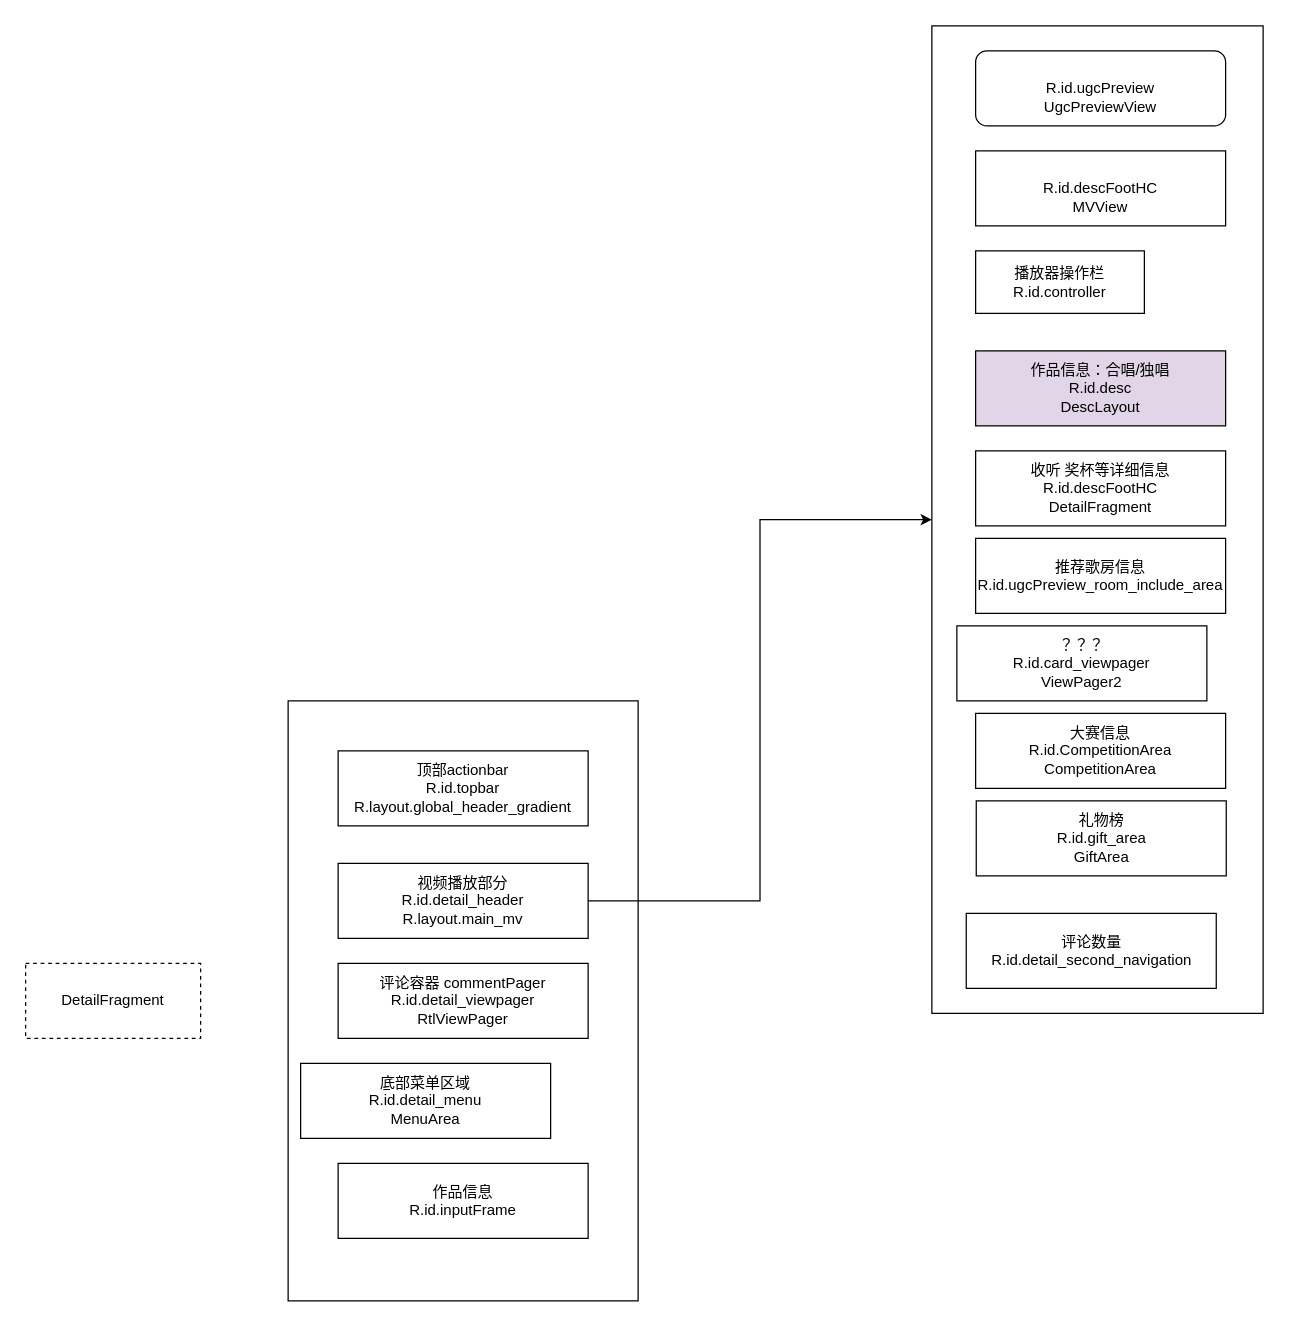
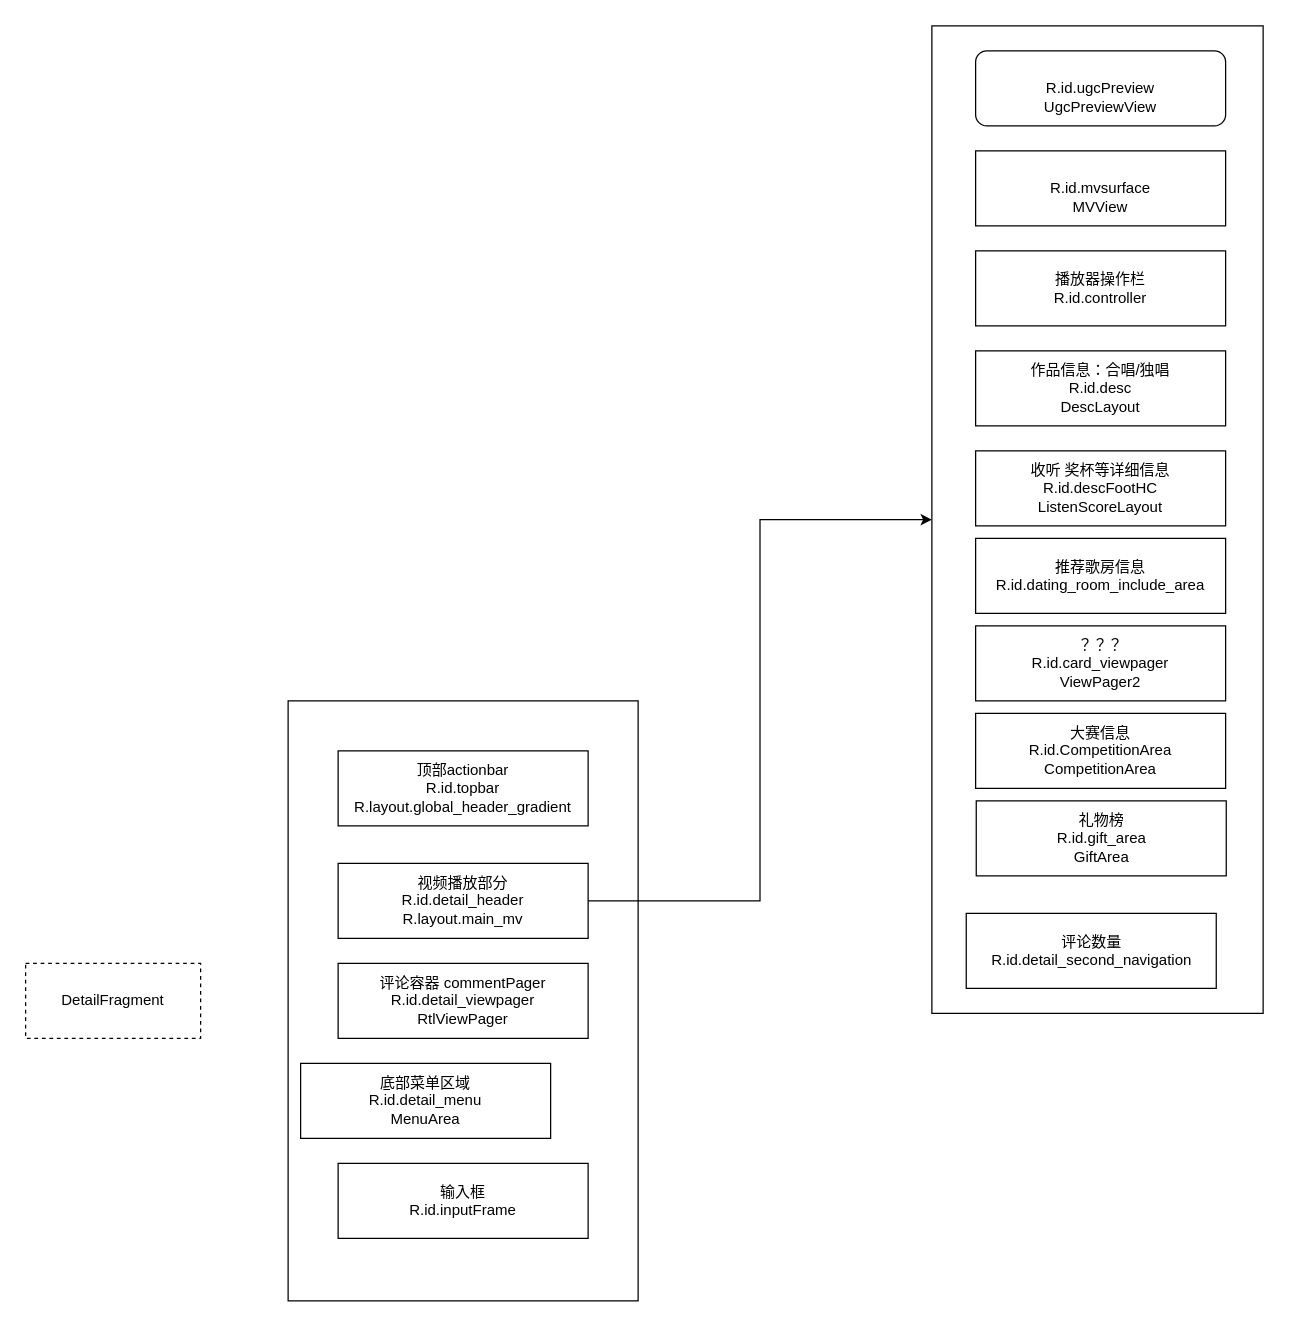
- <mxCell id="6" value="&lt;br&gt;R.id.descFootHC&lt;br&gt;MVView" style="rounded=0;whiteSpace=wrap;html=1;" vertex="1" parent="3"><mxGeometry x="35" y="100" width="200" height="60" as="geometry" /></mxCell>
+ <mxCell id="6" value="&lt;br&gt;R.id.mvsurface&lt;br&gt;MVView" style="rounded=0;whiteSpace=wrap;html=1;" vertex="1" parent="3"><mxGeometry x="35" y="100" width="200" height="60" as="geometry" /></mxCell>
- <mxCell id="10" value="播放器操作栏&lt;br&gt;R.id.controller" style="rounded=0;whiteSpace=wrap;html=1;" vertex="1" parent="3"><mxGeometry x="35" y="180" width="135" height="50" as="geometry" /></mxCell>
+ <mxCell id="10" value="播放器操作栏&lt;br&gt;R.id.controller" style="rounded=0;whiteSpace=wrap;html=1;" vertex="1" parent="3"><mxGeometry x="35" y="180" width="200" height="60" as="geometry" /></mxCell>
- <mxCell id="7" value="作品信息：合唱/独唱&lt;br&gt;R.id.desc&lt;br&gt;DescLayout" style="rounded=0;whiteSpace=wrap;html=1;fillColor=#e1d5e7;" vertex="1" parent="3"><mxGeometry x="35" y="260" width="200" height="60" as="geometry" /></mxCell>
+ <mxCell id="7" value="作品信息：合唱/独唱&lt;br&gt;R.id.desc&lt;br&gt;DescLayout" style="rounded=0;whiteSpace=wrap;html=1;" vertex="1" parent="3"><mxGeometry x="35" y="260" width="200" height="60" as="geometry" /></mxCell>
- <mxCell id="8" value="收听 奖杯等详细信息&lt;br&gt;R.id.descFootHC&lt;br&gt;DetailFragment" style="rounded=0;whiteSpace=wrap;html=1;" vertex="1" parent="3"><mxGeometry x="35" y="340" width="200" height="60" as="geometry" /></mxCell>
+ <mxCell id="8" value="收听 奖杯等详细信息&lt;br&gt;R.id.descFootHC&lt;br&gt;ListenScoreLayout" style="rounded=0;whiteSpace=wrap;html=1;" vertex="1" parent="3"><mxGeometry x="35" y="340" width="200" height="60" as="geometry" /></mxCell>
- <mxCell id="9" value="推荐歌房信息&lt;br&gt;R.id.ugcPreview_room_include_area" style="rounded=0;whiteSpace=wrap;html=1;" vertex="1" parent="3"><mxGeometry x="35" y="410" width="200" height="60" as="geometry" /></mxCell>
+ <mxCell id="9" value="推荐歌房信息&lt;br&gt;R.id.dating_room_include_area" style="rounded=0;whiteSpace=wrap;html=1;" vertex="1" parent="3"><mxGeometry x="35" y="410" width="200" height="60" as="geometry" /></mxCell>
- <mxCell id="11" value="？？？&lt;br&gt;R.id.card_viewpager&lt;br&gt;ViewPager2" style="rounded=0;whiteSpace=wrap;html=1;" vertex="1" parent="3"><mxGeometry x="20" y="480" width="200" height="60" as="geometry" /></mxCell>
+ <mxCell id="11" value="？？？&lt;br&gt;R.id.card_viewpager&lt;br&gt;ViewPager2" style="rounded=0;whiteSpace=wrap;html=1;" vertex="1" parent="3"><mxGeometry x="35" y="480" width="200" height="60" as="geometry" /></mxCell>
- <mxCell id="21" value="作品信息&lt;br&gt;R.id.inputFrame" style="rounded=0;whiteSpace=wrap;html=1;" vertex="1" parent="15"><mxGeometry x="40" y="370" width="200" height="60" as="geometry" /></mxCell>
+ <mxCell id="21" value="输入框&lt;br&gt;R.id.inputFrame" style="rounded=0;whiteSpace=wrap;html=1;" vertex="1" parent="15"><mxGeometry x="40" y="370" width="200" height="60" as="geometry" /></mxCell>
